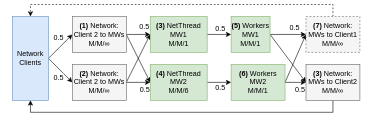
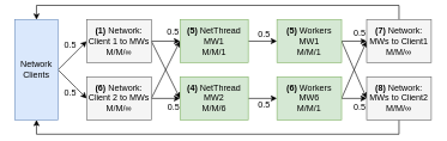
- <mxCell id="29" style="edgeStyle=orthogonalEdgeStyle;rounded=0;html=1;exitX=0.5;exitY=0;entryX=0.5;entryY=0;jettySize=auto;orthogonalLoop=1;dashed=1;" parent="1" source="30" target="6" edge="1"><mxGeometry relative="1" as="geometry" /></mxCell>
+ <mxCell id="29" style="edgeStyle=orthogonalEdgeStyle;rounded=0;html=1;exitX=0.5;exitY=0;entryX=0.5;entryY=0;jettySize=auto;orthogonalLoop=1;" parent="1" source="30" target="6" edge="1"><mxGeometry relative="1" as="geometry" /></mxCell>
- <mxCell id="10" value="&lt;b&gt;(1)&lt;/b&gt; Network: &lt;br&gt;Client 2 to MWs&lt;br&gt;M/M/&lt;span&gt;∞&lt;/span&gt;" style="rounded=0;whiteSpace=wrap;html=1;fillColor=#f5f5f5;strokeColor=#666666;" parent="1" vertex="1"><mxGeometry x="120" y="20" width="90" height="60" as="geometry" /></mxCell>
+ <mxCell id="10" value="&lt;b&gt;(1)&lt;/b&gt; Network: &lt;br&gt;Client 1 to MWs&lt;br&gt;M/M/&lt;span&gt;∞&lt;/span&gt;" style="rounded=0;whiteSpace=wrap;html=1;fillColor=#f5f5f5;strokeColor=#666666;" parent="1" vertex="1"><mxGeometry x="120" y="20" width="90" height="60" as="geometry" /></mxCell>
- <mxCell id="17" value="&lt;b&gt;(3)&lt;/b&gt; NetThread MW1&lt;br&gt;M/M/&lt;span&gt;1&lt;/span&gt;" style="rounded=0;whiteSpace=wrap;html=1;fillColor=#d5e8d4;strokeColor=#82b366;" parent="1" vertex="1"><mxGeometry x="250" y="20" width="95" height="60" as="geometry" /></mxCell>
+ <mxCell id="17" value="&lt;b&gt;(5)&lt;/b&gt; NetThread MW1&lt;br&gt;M/M/&lt;span&gt;1&lt;/span&gt;" style="rounded=0;whiteSpace=wrap;html=1;fillColor=#d5e8d4;strokeColor=#82b366;" parent="1" vertex="1"><mxGeometry x="250" y="20" width="95" height="60" as="geometry" /></mxCell>
- <mxCell id="24" value="&lt;b&gt;(5)&lt;/b&gt; Workers MW1&lt;br&gt;M/M/&lt;span&gt;1&lt;/span&gt;" style="rounded=0;whiteSpace=wrap;html=1;fillColor=#d5e8d4;strokeColor=#82b366;" parent="1" vertex="1"><mxGeometry x="385" y="20" width="65" height="60" as="geometry" /></mxCell>
+ <mxCell id="24" value="&lt;b&gt;(5)&lt;/b&gt; Workers MW1&lt;br&gt;M/M/&lt;span&gt;1&lt;/span&gt;" style="rounded=0;whiteSpace=wrap;html=1;fillColor=#d5e8d4;strokeColor=#82b366;" parent="1" vertex="1"><mxGeometry x="385" y="20" width="90" height="60" as="geometry" /></mxCell>
- <mxCell id="30" value="&lt;b&gt;(7)&lt;/b&gt; Network: &lt;br&gt;MWs to Client1&lt;br&gt;M/M/&lt;span&gt;∞&lt;/span&gt;" style="rounded=0;whiteSpace=wrap;html=1;fillColor=#f5f5f5;strokeColor=#666666;dashed=1;" parent="1" vertex="1"><mxGeometry x="510" y="20" width="90" height="60" as="geometry" /></mxCell>
+ <mxCell id="30" value="&lt;b&gt;(7)&lt;/b&gt; Network: &lt;br&gt;MWs to Client1&lt;br&gt;M/M/&lt;span&gt;∞&lt;/span&gt;" style="rounded=0;whiteSpace=wrap;html=1;fillColor=#f5f5f5;strokeColor=#666666;" parent="1" vertex="1"><mxGeometry x="510" y="20" width="90" height="60" as="geometry" /></mxCell>
- <mxCell id="14" value="&lt;b&gt;(2) &lt;/b&gt;Network: &lt;br&gt;Client 2 to MWs&lt;br&gt;M/M/&lt;span&gt;∞&lt;/span&gt;" style="rounded=0;whiteSpace=wrap;html=1;fillColor=#f5f5f5;strokeColor=#666666;" parent="1" vertex="1"><mxGeometry x="120" y="100" width="90" height="60" as="geometry" /></mxCell>
+ <mxCell id="14" value="&lt;b&gt;(6) &lt;/b&gt;Network: &lt;br&gt;Client 2 to MWs&lt;br&gt;M/M/&lt;span&gt;∞&lt;/span&gt;" style="rounded=0;whiteSpace=wrap;html=1;fillColor=#f5f5f5;strokeColor=#666666;" parent="1" vertex="1"><mxGeometry x="120" y="100" width="90" height="60" as="geometry" /></mxCell>
- <mxCell id="28" value="&lt;b&gt;(6)&lt;/b&gt; Workers MW2&lt;br&gt;M/M/&lt;span&gt;1&lt;/span&gt;" style="rounded=0;whiteSpace=wrap;html=1;fillColor=#d5e8d4;strokeColor=#82b366;" parent="1" vertex="1"><mxGeometry x="385" y="100" width="90" height="60" as="geometry" /></mxCell>
+ <mxCell id="28" value="&lt;b&gt;(6)&lt;/b&gt; Workers MW6&lt;br&gt;M/M/&lt;span&gt;1&lt;/span&gt;" style="rounded=0;whiteSpace=wrap;html=1;fillColor=#d5e8d4;strokeColor=#82b366;" parent="1" vertex="1"><mxGeometry x="385" y="100" width="90" height="60" as="geometry" /></mxCell>
- <mxCell id="32" value="&lt;b&gt;(3)&lt;/b&gt; Network: &lt;br&gt;MWs to Client2&lt;br&gt;M/M/&lt;span&gt;∞&lt;/span&gt;" style="rounded=0;whiteSpace=wrap;html=1;fillColor=#f5f5f5;strokeColor=#666666;" parent="1" vertex="1"><mxGeometry x="510" y="100" width="90" height="60" as="geometry" /></mxCell>
+ <mxCell id="32" value="&lt;b&gt;(8)&lt;/b&gt; Network: &lt;br&gt;MWs to Client2&lt;br&gt;M/M/&lt;span&gt;∞&lt;/span&gt;" style="rounded=0;whiteSpace=wrap;html=1;fillColor=#f5f5f5;strokeColor=#666666;" parent="1" vertex="1"><mxGeometry x="510" y="100" width="90" height="60" as="geometry" /></mxCell>
